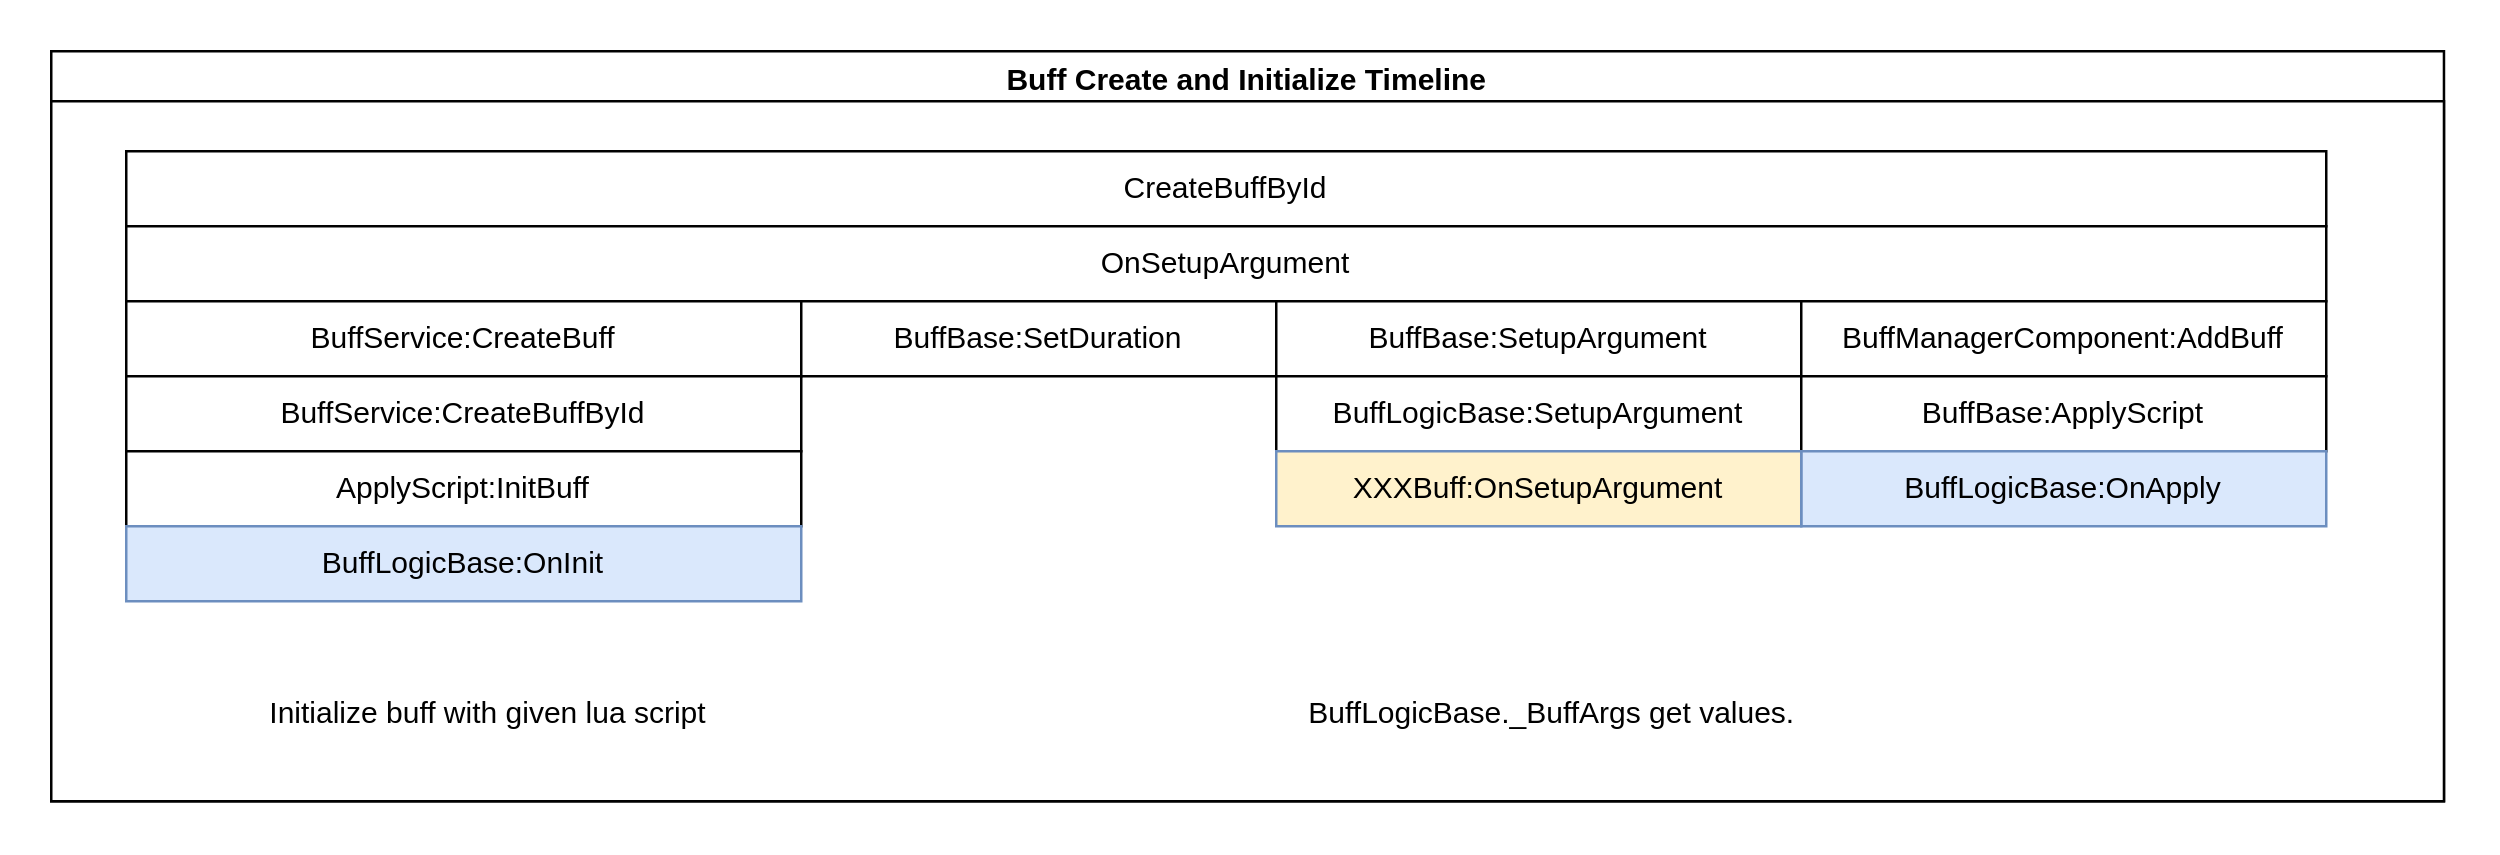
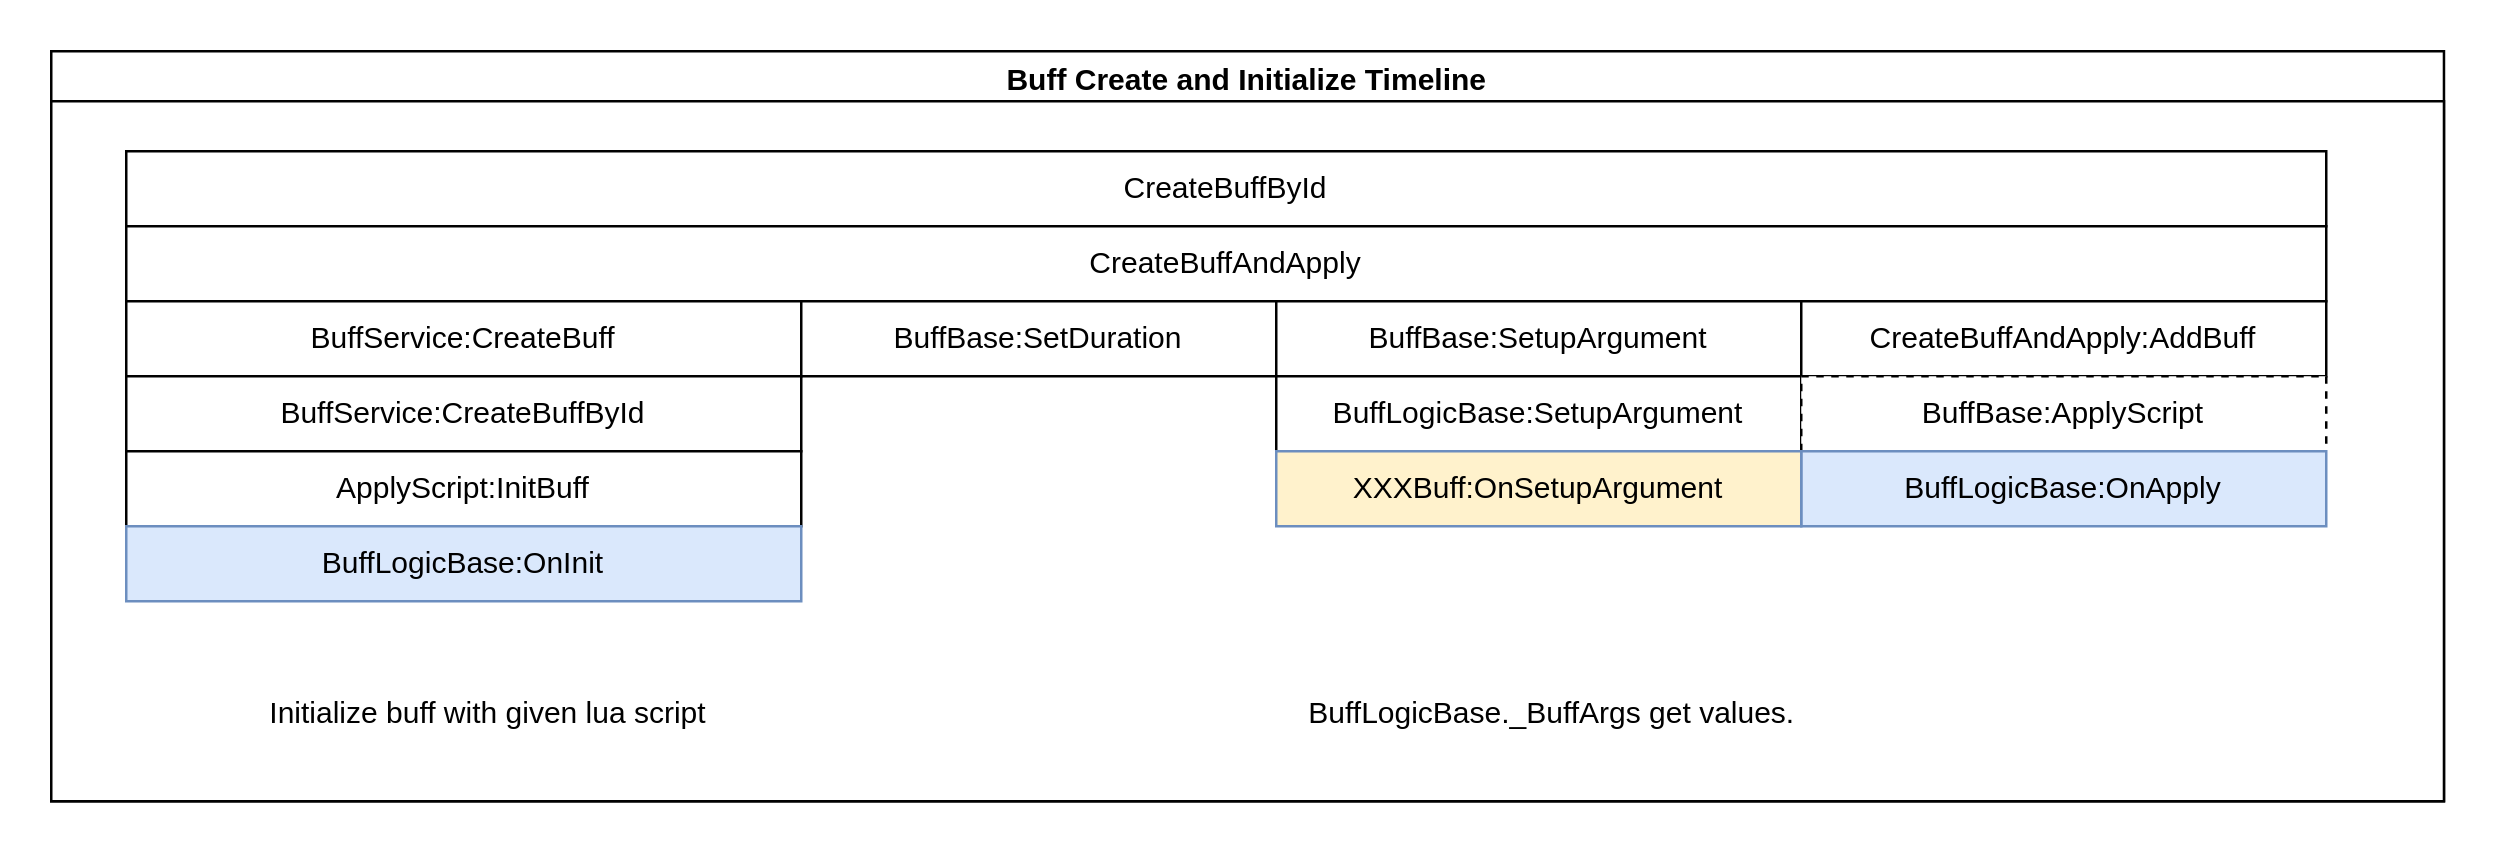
- <mxCell id="5" value="OnSetupArgument" style="rounded=0;whiteSpace=wrap;html=1;" parent="2" vertex="1"><mxGeometry x="30" y="70" width="880" height="30" as="geometry" /></mxCell>
+ <mxCell id="5" value="CreateBuffAndApply" style="rounded=0;whiteSpace=wrap;html=1;" parent="2" vertex="1"><mxGeometry x="30" y="70" width="880" height="30" as="geometry" /></mxCell>
- <mxCell id="14" value="BuffManagerComponent:AddBuff" style="rounded=0;whiteSpace=wrap;html=1;strokeColor=default;fontFamily=Helvetica;fontSize=12;fontColor=default;fillColor=default;" parent="2" vertex="1"><mxGeometry x="700" y="100" width="210" height="30" as="geometry" /></mxCell>
+ <mxCell id="14" value="CreateBuffAndApply:AddBuff" style="rounded=0;whiteSpace=wrap;html=1;strokeColor=default;fontFamily=Helvetica;fontSize=12;fontColor=default;fillColor=default;" parent="2" vertex="1"><mxGeometry x="700" y="100" width="210" height="30" as="geometry" /></mxCell>
- <mxCell id="15" value="BuffBase:ApplyScript" style="rounded=0;whiteSpace=wrap;html=1;strokeColor=default;fontFamily=Helvetica;fontSize=12;fontColor=default;fillColor=default;" parent="2" vertex="1"><mxGeometry x="700" y="130" width="210" height="30" as="geometry" /></mxCell>
+ <mxCell id="15" value="BuffBase:ApplyScript" style="rounded=0;whiteSpace=wrap;html=1;strokeColor=default;fontFamily=Helvetica;fontSize=12;fontColor=default;fillColor=default;dashed=1;" parent="2" vertex="1"><mxGeometry x="700" y="130" width="210" height="30" as="geometry" /></mxCell>
